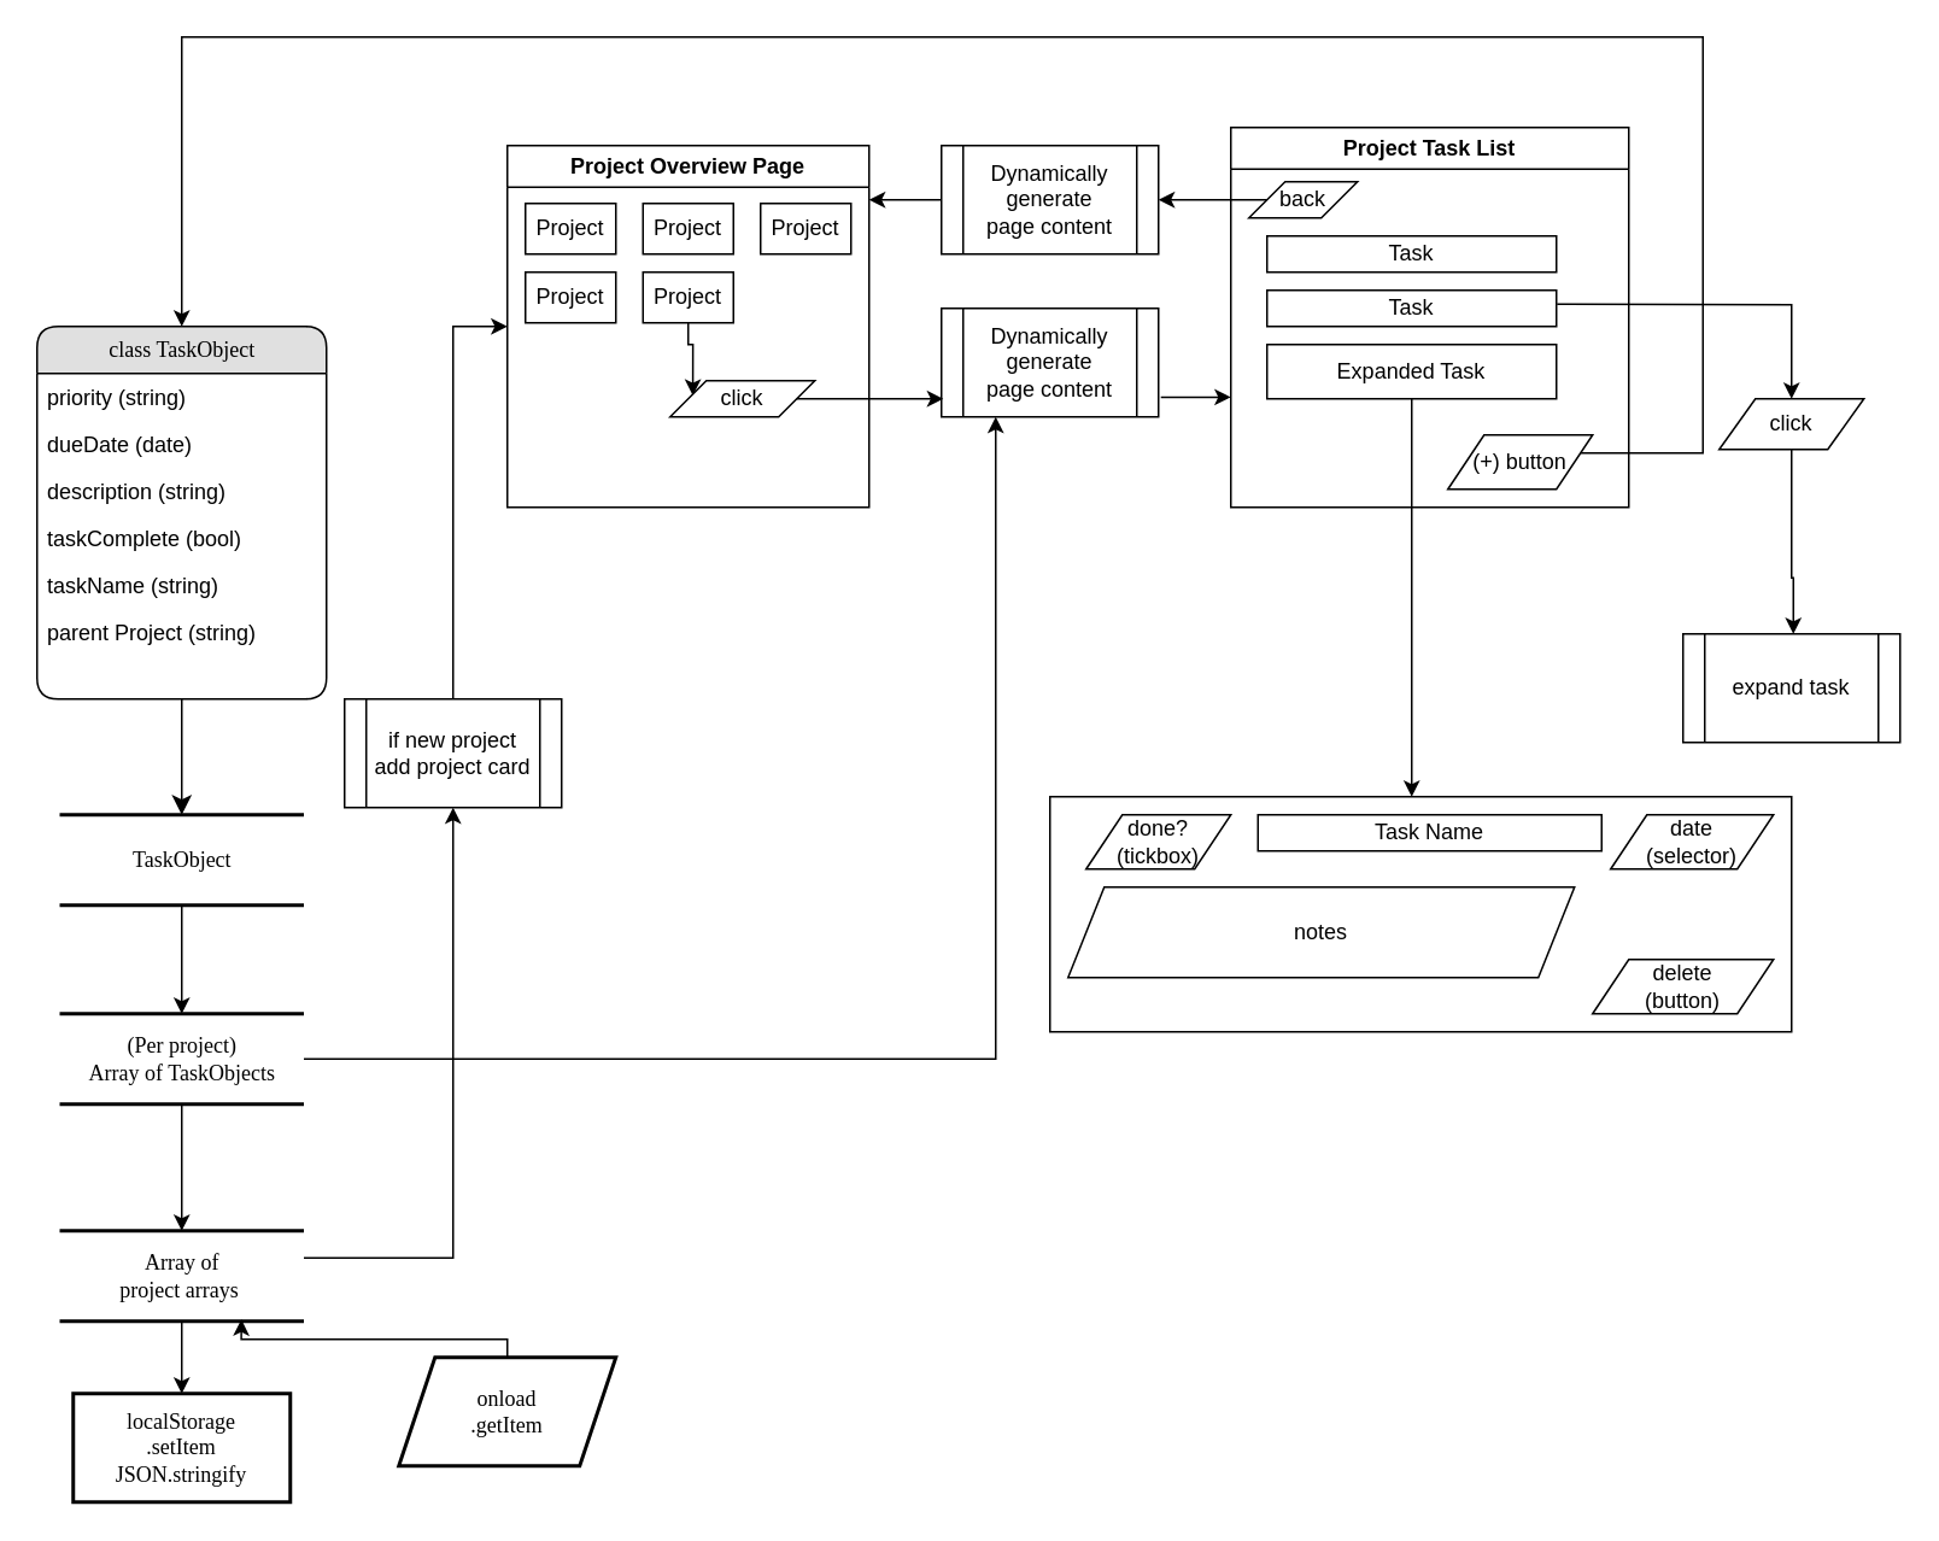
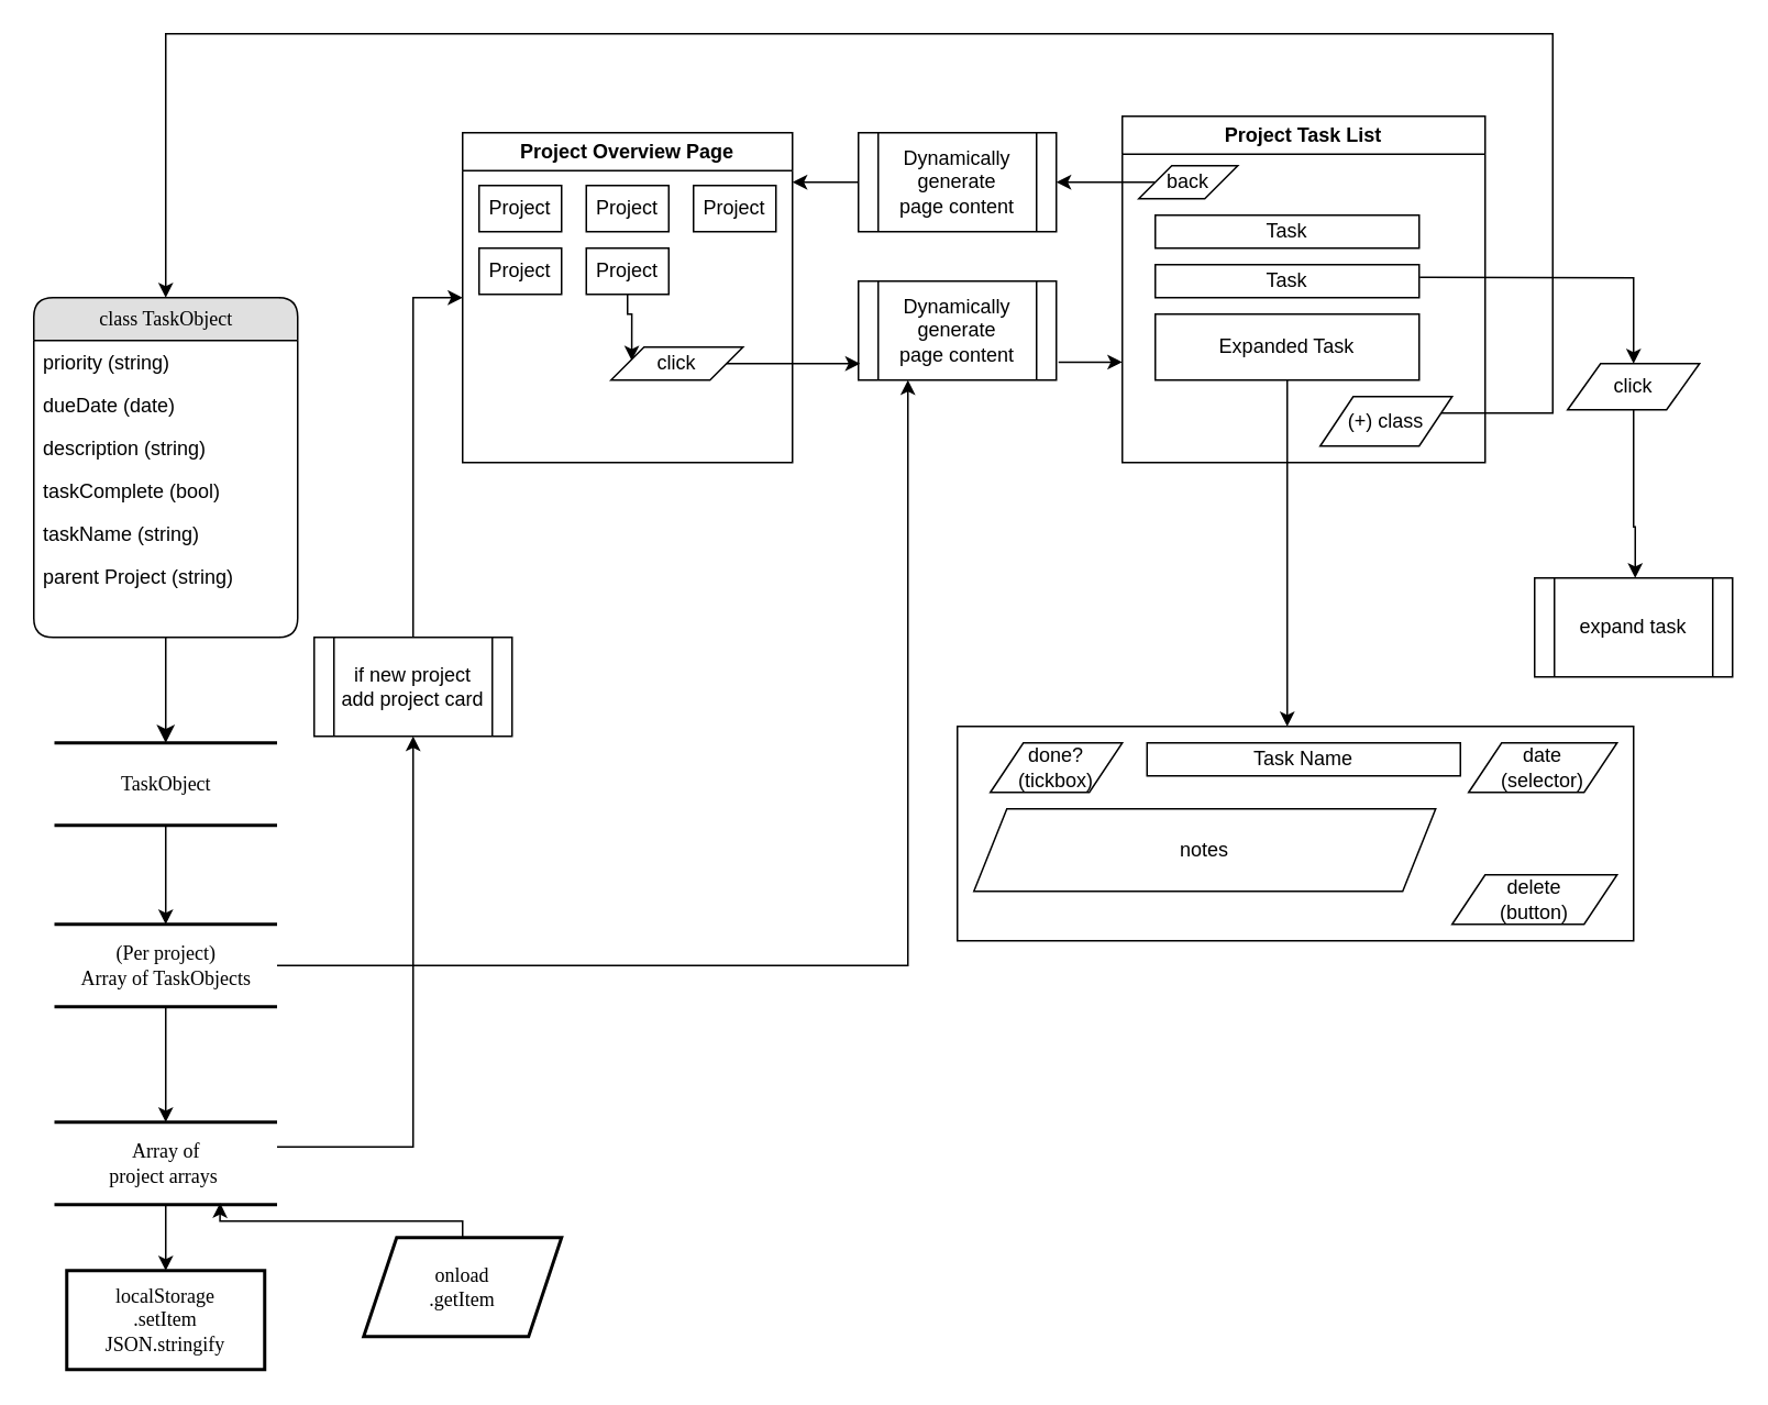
- <mxCell id="27" value="Expanded Task" style="rounded=0;whiteSpace=wrap;html=1;" parent="24" vertex="1"><mxGeometry x="20" y="120" width="160" height="30" as="geometry" /></mxCell>
+ <mxCell id="27" value="Expanded Task" style="rounded=0;whiteSpace=wrap;html=1;" parent="24" vertex="1"><mxGeometry x="20" y="120" width="160" height="40" as="geometry" /></mxCell>
- <mxCell id="28" value="&lt;div&gt;&lt;span style=&quot;background-color: initial;&quot;&gt;(+) button&lt;/span&gt;&lt;br&gt;&lt;/div&gt;" style="shape=parallelogram;perimeter=parallelogramPerimeter;whiteSpace=wrap;html=1;fixedSize=1;" parent="24" vertex="1"><mxGeometry x="120" y="170" width="80" height="30" as="geometry" /></mxCell>
+ <mxCell id="28" value="&lt;div&gt;&lt;span style=&quot;background-color: initial;&quot;&gt;(+) class&lt;/span&gt;&lt;br&gt;&lt;/div&gt;" style="shape=parallelogram;perimeter=parallelogramPerimeter;whiteSpace=wrap;html=1;fixedSize=1;" parent="24" vertex="1"><mxGeometry x="120" y="170" width="80" height="30" as="geometry" /></mxCell>
